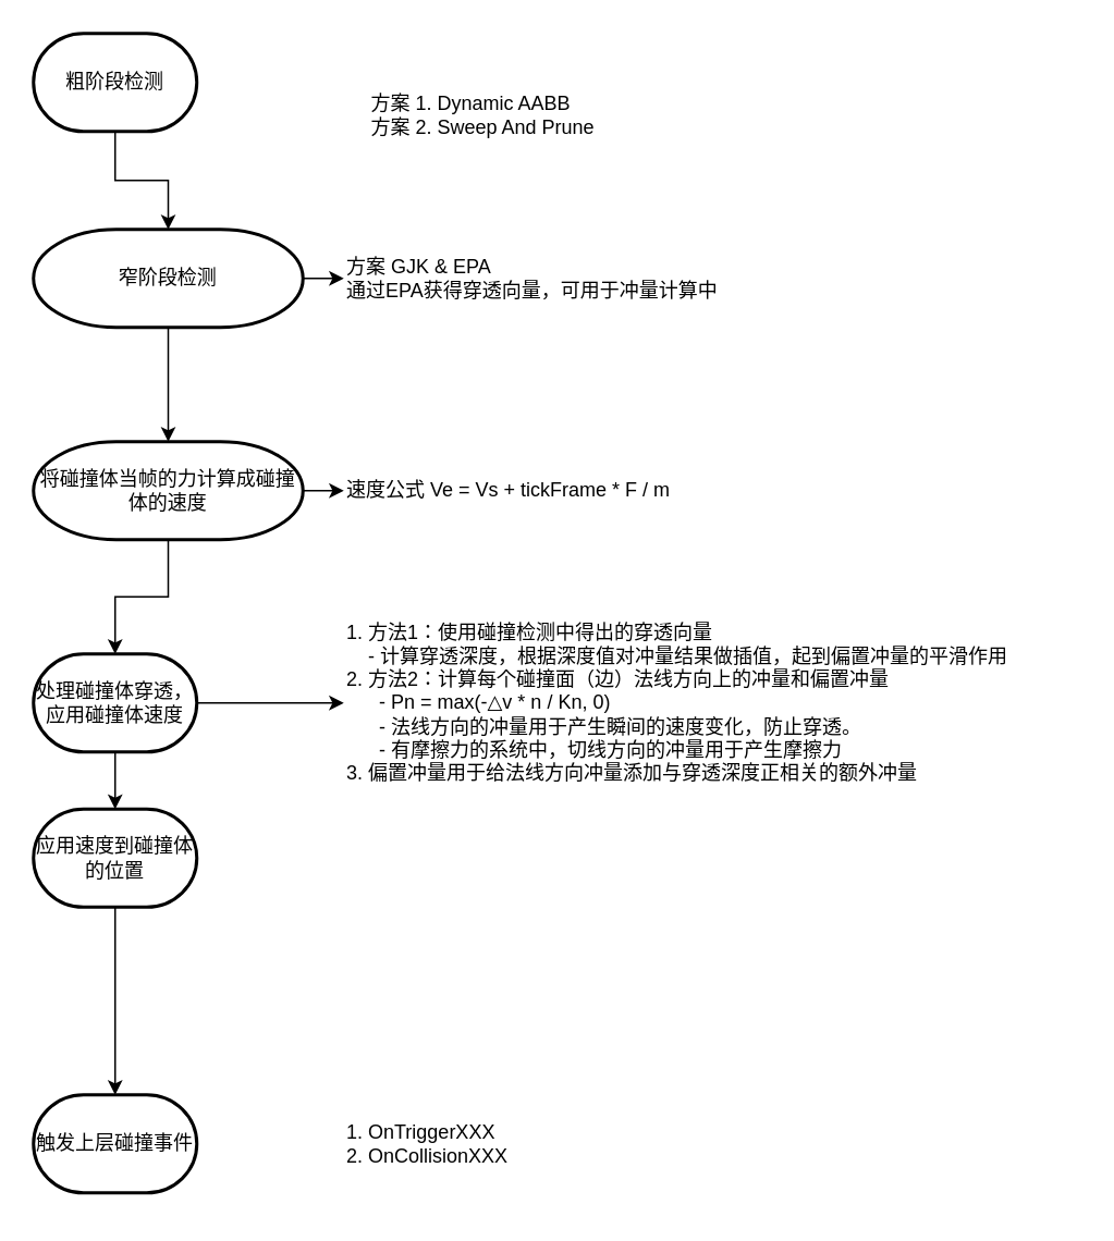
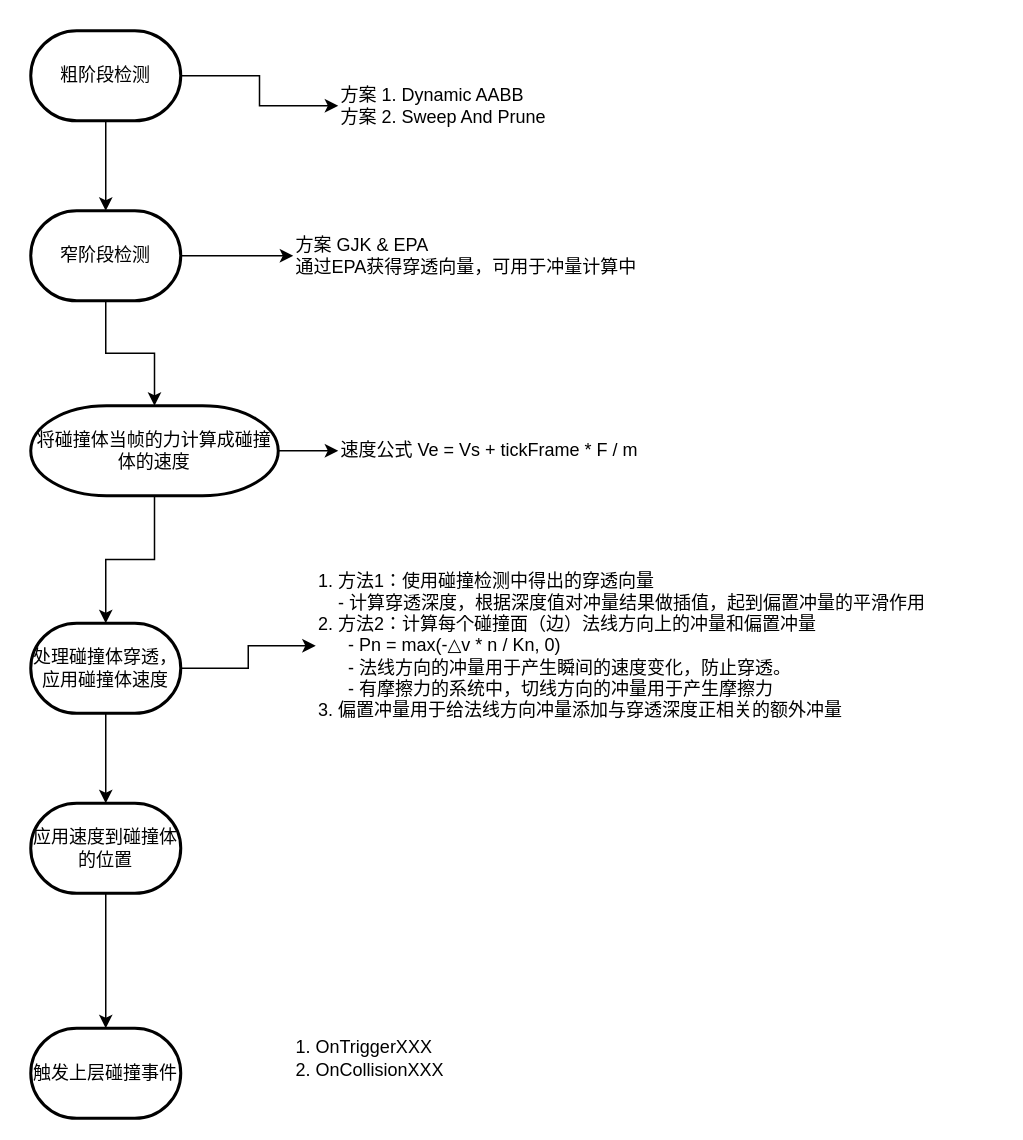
+ <mxCell id="2" style="edgeStyle=orthogonalEdgeStyle;rounded=0;orthogonalLoop=1;jettySize=auto;html=1;exitX=1;exitY=0.5;exitDx=0;exitDy=0;exitPerimeter=0;" edge="1" parent="1" source="4" target="5"><mxGeometry relative="1" as="geometry"><mxPoint x="240" y="50" as="targetPoint" /></mxGeometry></mxCell>
- <mxCell id="8" value="窄阶段检测" style="strokeWidth=2;html=1;shape=mxgraph.flowchart.terminator;whiteSpace=wrap;" vertex="1" parent="1"><mxGeometry x="20" y="140" width="165" height="60" as="geometry" /></mxCell>
+ <mxCell id="8" value="窄阶段检测" style="strokeWidth=2;html=1;shape=mxgraph.flowchart.terminator;whiteSpace=wrap;" vertex="1" parent="1"><mxGeometry x="20" y="140" width="100" height="60" as="geometry" /></mxCell>
- <mxCell id="9" value="方案 GJK &amp;amp; EPA&lt;br&gt;通过EPA获得穿透向量，可用于冲量计算中" style="text;html=1;strokeColor=none;fillColor=none;align=left;verticalAlign=middle;whiteSpace=wrap;rounded=0;" vertex="1" parent="1"><mxGeometry x="210" y="155" width="270" height="30" as="geometry" /></mxCell>
+ <mxCell id="9" value="方案 GJK &amp;amp; EPA&lt;br&gt;通过EPA获得穿透向量，可用于冲量计算中" style="text;html=1;strokeColor=none;fillColor=none;align=left;verticalAlign=middle;whiteSpace=wrap;rounded=0;" vertex="1" parent="1"><mxGeometry x="195" y="155" width="270" height="30" as="geometry" /></mxCell>
- <mxCell id="16" value="速度公式 Ve = Vs + tickFrame * F / m" style="text;html=1;strokeColor=none;fillColor=none;align=left;verticalAlign=middle;whiteSpace=wrap;rounded=0;" vertex="1" parent="1"><mxGeometry x="210" y="285" width="230" height="30" as="geometry" /></mxCell>
+ <mxCell id="16" value="速度公式 Ve = Vs + tickFrame * F / m" style="text;html=1;strokeColor=none;fillColor=none;align=left;verticalAlign=middle;whiteSpace=wrap;rounded=0;" vertex="1" parent="1"><mxGeometry x="225" y="285" width="230" height="30" as="geometry" /></mxCell>
- <mxCell id="15" value="处理碰撞体穿透，应用碰撞体速度" style="strokeWidth=2;html=1;shape=mxgraph.flowchart.terminator;whiteSpace=wrap;" vertex="1" parent="1"><mxGeometry x="20" y="400" width="100" height="60" as="geometry" /></mxCell>
+ <mxCell id="15" value="处理碰撞体穿透，应用碰撞体速度" style="strokeWidth=2;html=1;shape=mxgraph.flowchart.terminator;whiteSpace=wrap;" vertex="1" parent="1"><mxGeometry x="20" y="415" width="100" height="60" as="geometry" /></mxCell>
- <mxCell id="19" value="应用速度到碰撞体的位置" style="strokeWidth=2;html=1;shape=mxgraph.flowchart.terminator;whiteSpace=wrap;" vertex="1" parent="1"><mxGeometry x="20" y="495" width="100" height="60" as="geometry" /></mxCell>
+ <mxCell id="19" value="应用速度到碰撞体的位置" style="strokeWidth=2;html=1;shape=mxgraph.flowchart.terminator;whiteSpace=wrap;" vertex="1" parent="1"><mxGeometry x="20" y="535" width="100" height="60" as="geometry" /></mxCell>
- <mxCell id="20" value="触发上层碰撞事件" style="strokeWidth=2;html=1;shape=mxgraph.flowchart.terminator;whiteSpace=wrap;" vertex="1" parent="1"><mxGeometry x="20" y="670" width="100" height="60" as="geometry" /></mxCell>
+ <mxCell id="20" value="触发上层碰撞事件" style="strokeWidth=2;html=1;shape=mxgraph.flowchart.terminator;whiteSpace=wrap;" vertex="1" parent="1"><mxGeometry x="20" y="685" width="100" height="60" as="geometry" /></mxCell>
- <mxCell id="21" value="1. OnTriggerXXX&lt;br&gt;&lt;div style=&quot;&quot;&gt;&lt;span&gt;2. OnCollisionXXX&lt;/span&gt;&lt;/div&gt;" style="text;html=1;strokeColor=none;fillColor=none;align=left;verticalAlign=middle;whiteSpace=wrap;rounded=0;" vertex="1" parent="1"><mxGeometry x="210" y="662.5" width="210" height="75" as="geometry" /></mxCell>
+ <mxCell id="21" value="1. OnTriggerXXX&lt;br&gt;&lt;div style=&quot;&quot;&gt;&lt;span&gt;2. OnCollisionXXX&lt;/span&gt;&lt;/div&gt;" style="text;html=1;strokeColor=none;fillColor=none;align=left;verticalAlign=middle;whiteSpace=wrap;rounded=0;" vertex="1" parent="1"><mxGeometry x="195" y="667.5" width="210" height="75" as="geometry" /></mxCell>
